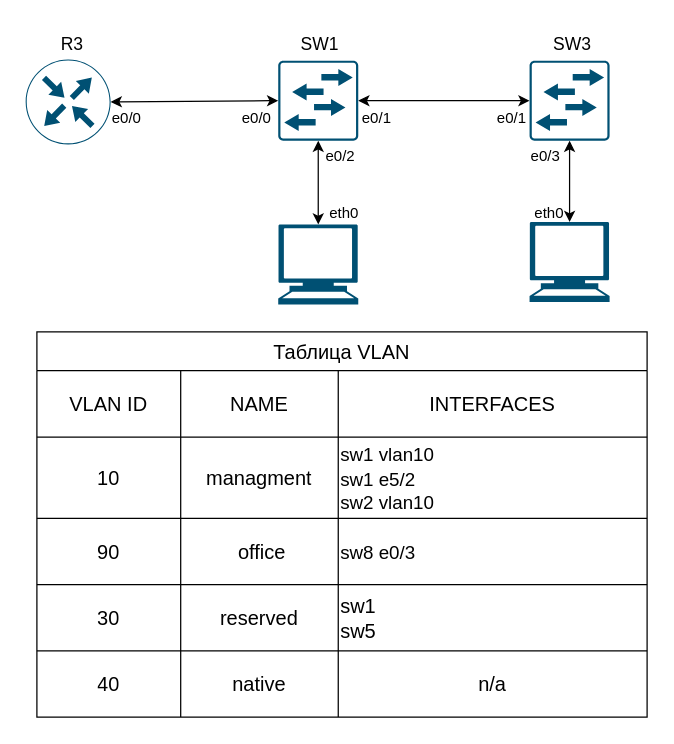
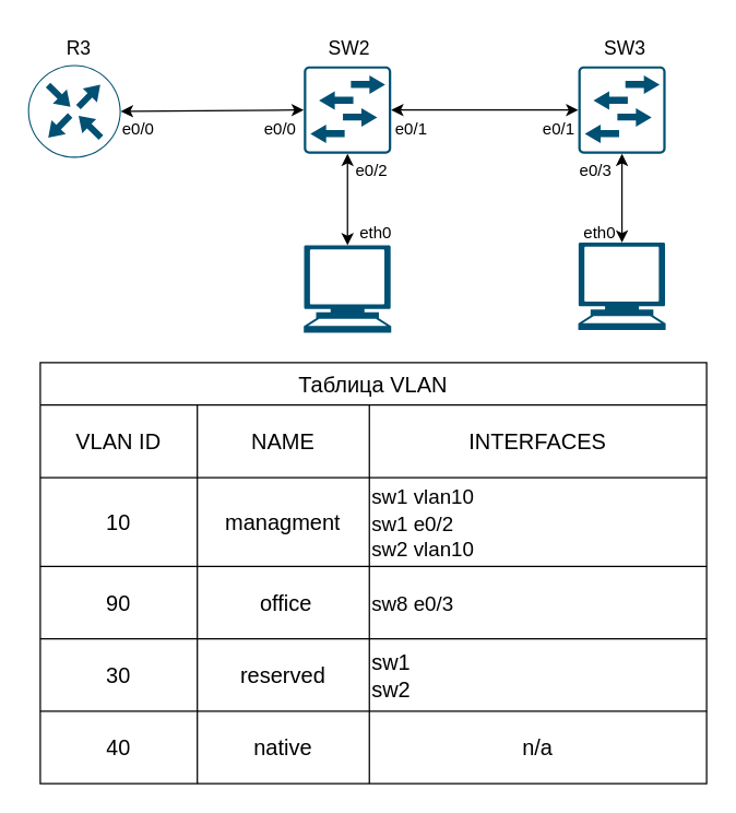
- <mxCell id="12" value="&lt;font style=&quot;font-size: 14px;&quot;&gt;SW1&lt;/font&gt;" style="text;html=1;align=center;verticalAlign=middle;resizable=0;points=[];autosize=1;strokeColor=none;fillColor=none;" parent="1" vertex="1"><mxGeometry x="230" y="20" width="49" height="30" as="geometry" /></mxCell>
+ <mxCell id="12" value="&lt;font style=&quot;font-size: 14px;&quot;&gt;SW2&lt;/font&gt;" style="text;html=1;align=center;verticalAlign=middle;resizable=0;points=[];autosize=1;strokeColor=none;fillColor=none;" parent="1" vertex="1"><mxGeometry x="230" y="20" width="49" height="30" as="geometry" /></mxCell>
- <mxCell id="30" value="&lt;font style=&quot;font-size: 15px;&quot;&gt;sw1 vlan10&lt;/font&gt;&lt;div&gt;&lt;span style=&quot;font-size: 15px;&quot;&gt;sw1 e5/2&lt;br&gt;&lt;/span&gt;&lt;div style=&quot;font-size: 15px;&quot;&gt;&lt;font style=&quot;font-size: 15px;&quot;&gt;sw2 vlan10&lt;/font&gt;&lt;/div&gt;&lt;/div&gt;" style="shape=partialRectangle;html=1;whiteSpace=wrap;connectable=0;strokeColor=inherit;overflow=hidden;fillColor=none;top=0;left=0;bottom=0;right=0;pointerEvents=1;fontSize=16;align=left;" parent="27" vertex="1"><mxGeometry x="241" width="247" height="65" as="geometry"><mxRectangle width="247" height="65" as="alternateBounds" /></mxGeometry></mxCell>
+ <mxCell id="30" value="&lt;font style=&quot;font-size: 15px;&quot;&gt;sw1 vlan10&lt;/font&gt;&lt;div&gt;&lt;span style=&quot;font-size: 15px;&quot;&gt;sw1 e0/2&lt;br&gt;&lt;/span&gt;&lt;div style=&quot;font-size: 15px;&quot;&gt;&lt;font style=&quot;font-size: 15px;&quot;&gt;sw2 vlan10&lt;/font&gt;&lt;/div&gt;&lt;/div&gt;" style="shape=partialRectangle;html=1;whiteSpace=wrap;connectable=0;strokeColor=inherit;overflow=hidden;fillColor=none;top=0;left=0;bottom=0;right=0;pointerEvents=1;fontSize=16;align=left;" parent="27" vertex="1"><mxGeometry x="241" width="247" height="65" as="geometry"><mxRectangle width="247" height="65" as="alternateBounds" /></mxGeometry></mxCell>
- <mxCell id="38" value="sw1&lt;div&gt;sw5&lt;/div&gt;" style="shape=partialRectangle;html=1;whiteSpace=wrap;connectable=0;strokeColor=inherit;overflow=hidden;fillColor=none;top=0;left=0;bottom=0;right=0;pointerEvents=1;fontSize=16;align=left;" parent="35" vertex="1"><mxGeometry x="241" width="247" height="53" as="geometry"><mxRectangle width="247" height="53" as="alternateBounds" /></mxGeometry></mxCell>
+ <mxCell id="38" value="sw1&lt;div&gt;sw2&lt;/div&gt;" style="shape=partialRectangle;html=1;whiteSpace=wrap;connectable=0;strokeColor=inherit;overflow=hidden;fillColor=none;top=0;left=0;bottom=0;right=0;pointerEvents=1;fontSize=16;align=left;" parent="35" vertex="1"><mxGeometry x="241" width="247" height="53" as="geometry"><mxRectangle width="247" height="53" as="alternateBounds" /></mxGeometry></mxCell>
